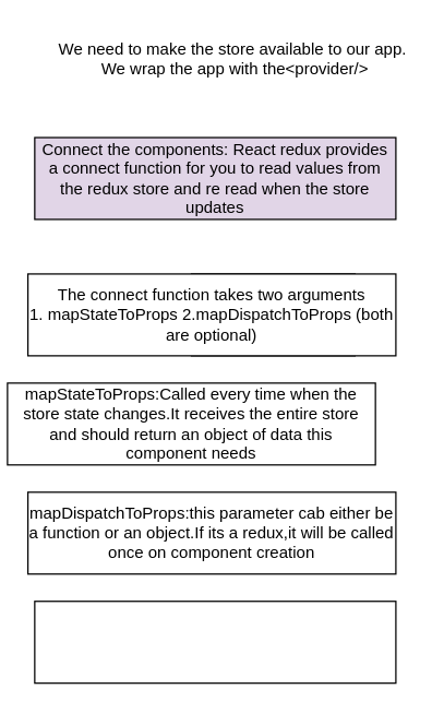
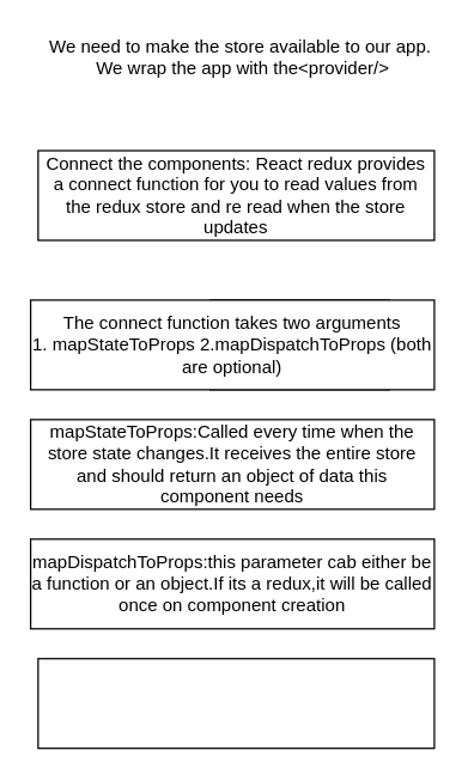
- <mxCell id="2" value="We need to make the store available to our app.&lt;br&gt;&amp;nbsp;We wrap the app with the&amp;lt;provider/&amp;gt;&lt;br&gt;&lt;br&gt;" style="text;html=1;align=center;verticalAlign=middle;resizable=0;points=[];autosize=1;" vertex="1" parent="1"><mxGeometry x="35" y="25" width="270" height="50" as="geometry" /></mxCell>
+ <mxCell id="2" value="We need to make the store available to our app.&lt;br&gt;&amp;nbsp;We wrap the app with the&amp;lt;provider/&amp;gt;&lt;br&gt;&lt;br&gt;" style="text;html=1;align=center;verticalAlign=middle;resizable=0;points=[];autosize=1;" vertex="1" parent="1"><mxGeometry x="25" y="20" width="270" height="50" as="geometry" /></mxCell>
- <mxCell id="3" value="Connect the components: React redux provides a connect function for you to read values from the redux store and re read when the store updates" style="rounded=0;whiteSpace=wrap;html=1;fillColor=#e1d5e7;" vertex="1" parent="1"><mxGeometry x="25" y="100" width="265" height="60" as="geometry" /></mxCell>
+ <mxCell id="3" value="Connect the components: React redux provides a connect function for you to read values from the redux store and re read when the store updates" style="rounded=0;whiteSpace=wrap;html=1;" vertex="1" parent="1"><mxGeometry x="25" y="100" width="265" height="60" as="geometry" /></mxCell>
- <mxCell id="6" value="mapStateToProps:Called every time when the store state changes.It receives the entire store and should return an object of data this component needs" style="rounded=0;whiteSpace=wrap;html=1;" vertex="1" parent="1"><mxGeometry x="5" y="280" width="270" height="60" as="geometry" /></mxCell>
+ <mxCell id="6" value="mapStateToProps:Called every time when the store state changes.It receives the entire store and should return an object of data this component needs" style="rounded=0;whiteSpace=wrap;html=1;" vertex="1" parent="1"><mxGeometry x="20" y="280" width="270" height="60" as="geometry" /></mxCell>
